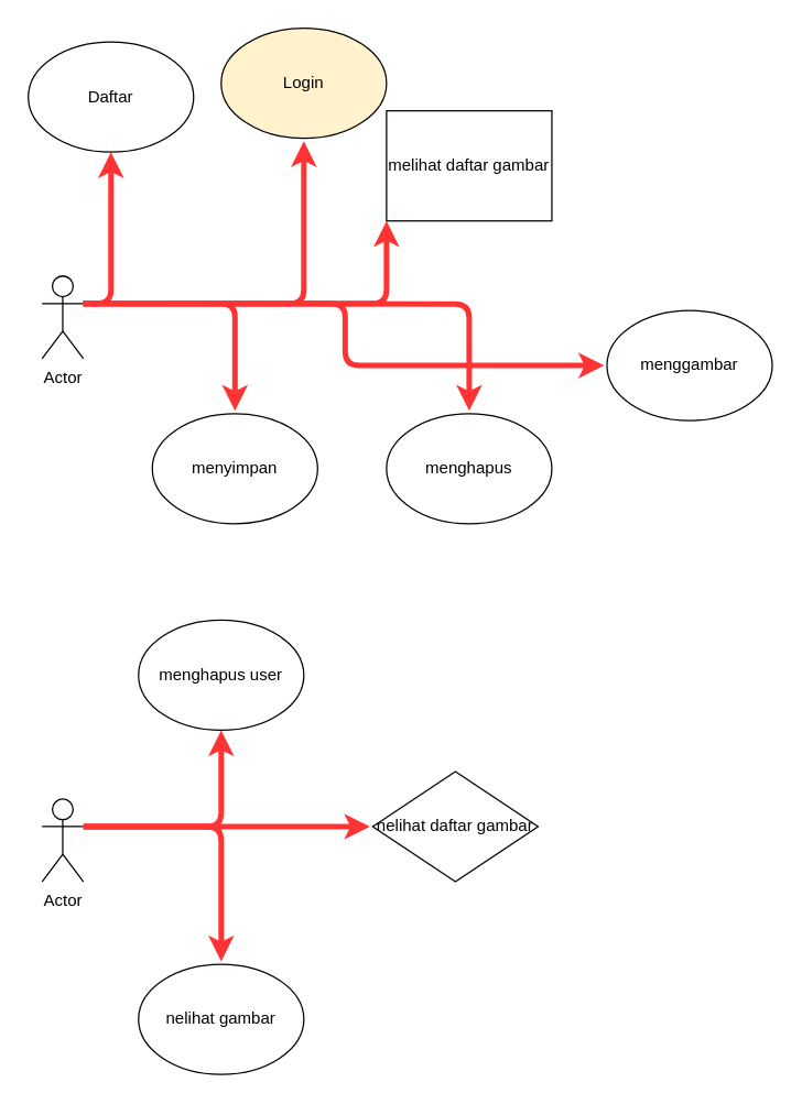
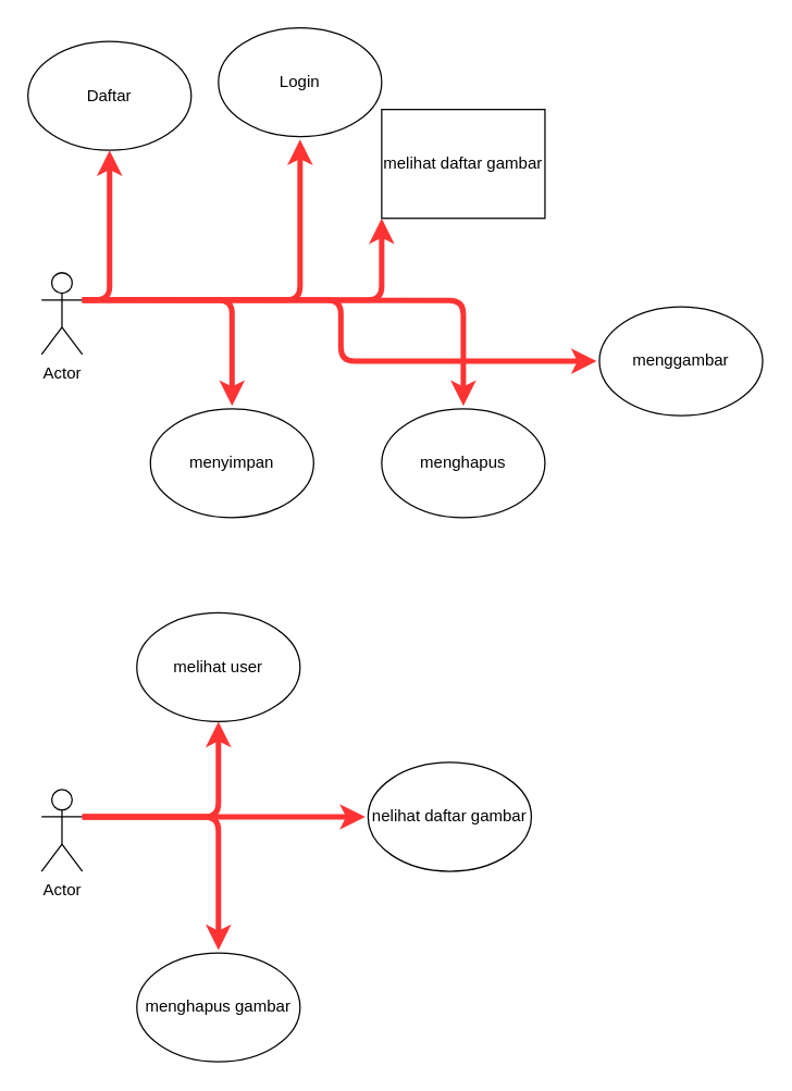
- <mxCell id="3" value="Login" style="ellipse;whiteSpace=wrap;html=1;fillColor=#fff2cc;" vertex="1" parent="1"><mxGeometry x="160" width="120" height="80" as="geometry" y="20" /></mxCell>
+ <mxCell id="3" value="Login" style="ellipse;whiteSpace=wrap;html=1;" vertex="1" parent="1"><mxGeometry x="160" width="120" height="80" as="geometry" y="20" /></mxCell>
- <mxCell id="9" value="menghapus user" style="ellipse;whiteSpace=wrap;html=1;" vertex="1" parent="1"><mxGeometry x="100" y="450" width="120" height="80" as="geometry" /></mxCell>
+ <mxCell id="9" value="melihat user" style="ellipse;whiteSpace=wrap;html=1;" vertex="1" parent="1"><mxGeometry x="100" y="450" width="120" height="80" as="geometry" /></mxCell>
- <mxCell id="11" value="nelihat daftar gambar" style="rhombus;whiteSpace=wrap;html=1;" vertex="1" parent="1"><mxGeometry x="270" y="560" width="120" height="80" as="geometry" /></mxCell>
+ <mxCell id="11" value="nelihat daftar gambar" style="ellipse;whiteSpace=wrap;html=1;" vertex="1" parent="1"><mxGeometry x="270" y="560" width="120" height="80" as="geometry" /></mxCell>
- <mxCell id="12" value="nelihat gambar" style="ellipse;whiteSpace=wrap;html=1;" vertex="1" parent="1"><mxGeometry x="100" y="700" width="120" height="80" as="geometry" /></mxCell>
+ <mxCell id="12" value="menghapus gambar" style="ellipse;whiteSpace=wrap;html=1;" vertex="1" parent="1"><mxGeometry x="100" y="700" width="120" height="80" as="geometry" /></mxCell>
